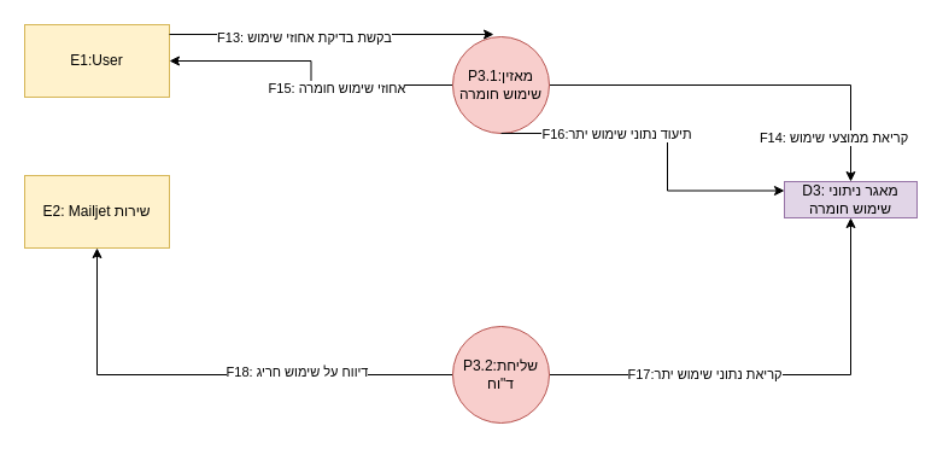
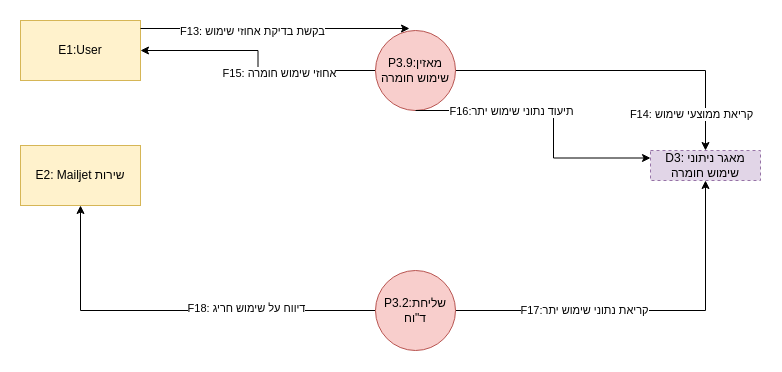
- <mxCell id="6" value="P3.1:מאזין שימוש חומרה" style="ellipse;whiteSpace=wrap;html=1;aspect=fixed;fillColor=#f8cecc;strokeColor=#b85450;" parent="1" vertex="1"><mxGeometry x="375" y="30" width="80" height="80" as="geometry" /></mxCell>
+ <mxCell id="6" value="P3.9:מאזין שימוש חומרה" style="ellipse;whiteSpace=wrap;html=1;aspect=fixed;fillColor=#f8cecc;strokeColor=#b85450;" parent="1" vertex="1"><mxGeometry x="375" y="30" width="80" height="80" as="geometry" /></mxCell>
- <mxCell id="2" value="D3: מאגר ניתוני שימוש חומרה" style="rounded=0;whiteSpace=wrap;html=1;fillColor=#e1d5e7;strokeColor=#9673a6;" parent="1" vertex="1"><mxGeometry x="650" y="150" width="110" height="30" as="geometry" /></mxCell>
+ <mxCell id="2" value="D3: מאגר ניתוני שימוש חומרה" style="rounded=0;whiteSpace=wrap;html=1;fillColor=#e1d5e7;strokeColor=#9673a6;dashed=1;" parent="1" vertex="1"><mxGeometry x="650" y="150" width="110" height="30" as="geometry" /></mxCell>
